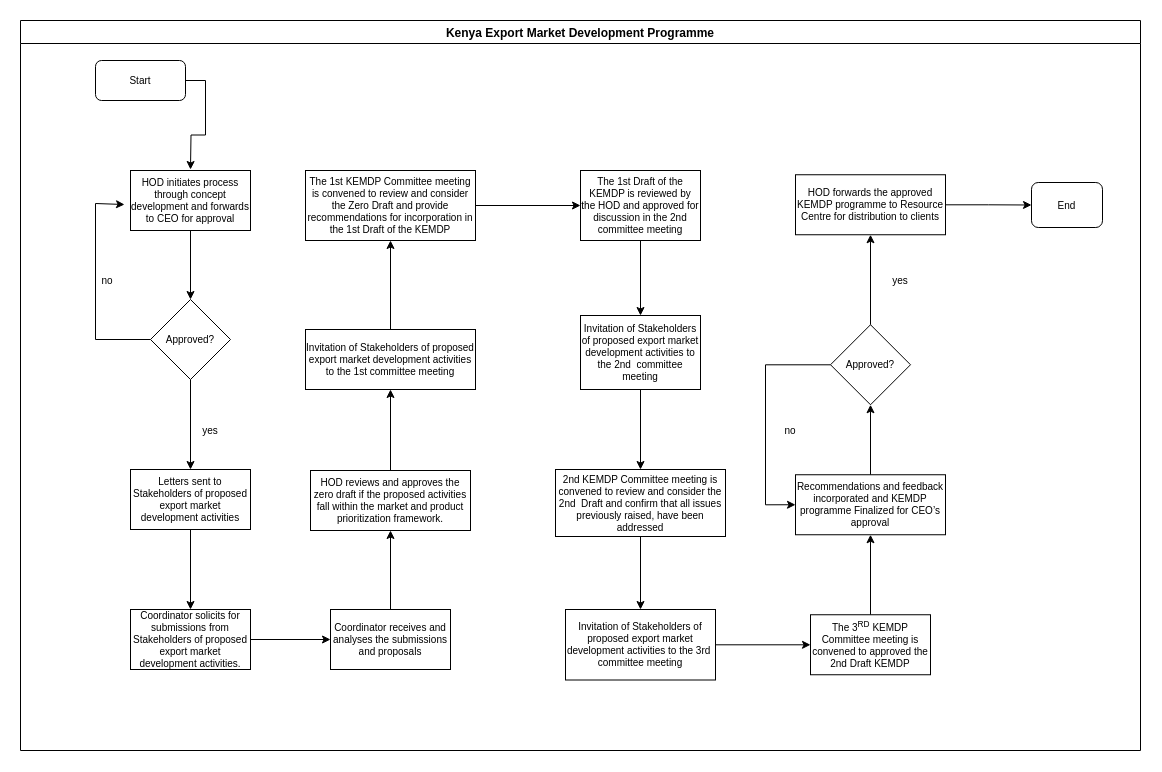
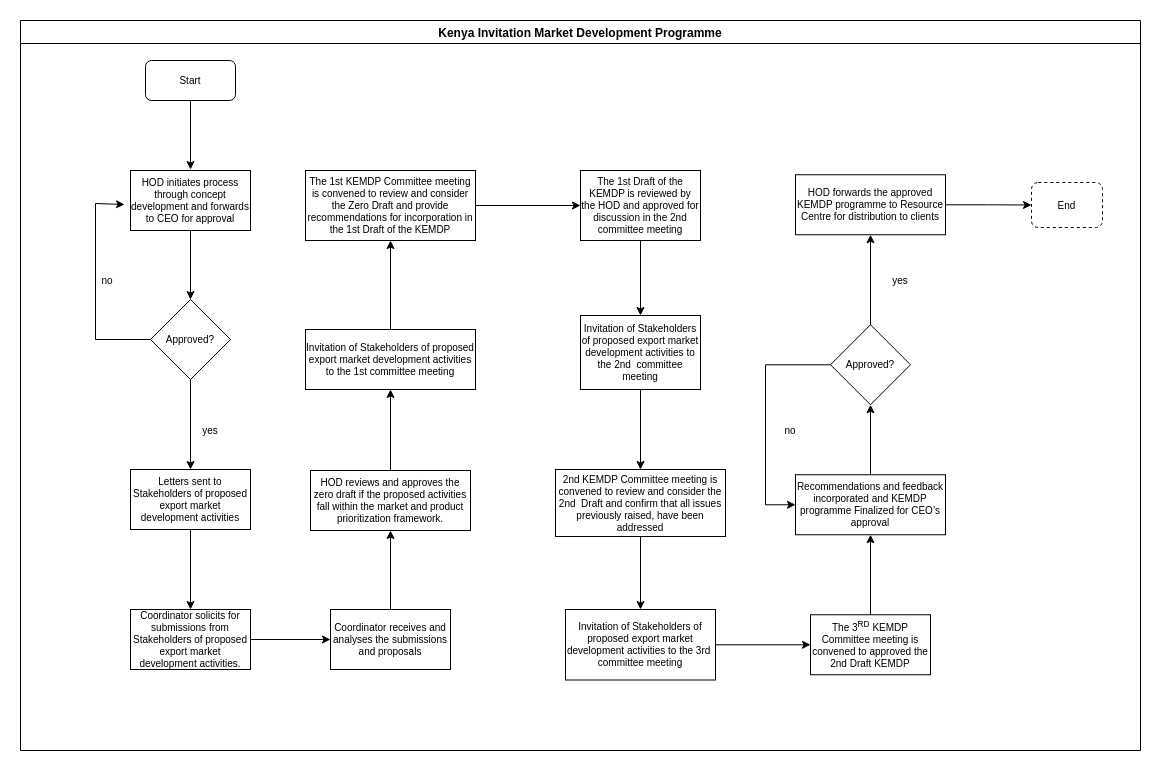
- <mxCell id="2" value="&#10;Kenya Export Market Development Programme&#10;" style="swimlane;" vertex="1" parent="1"><mxGeometry x="20" y="20" width="1120" height="730" as="geometry" /></mxCell>
+ <mxCell id="2" value="&#10;Kenya Invitation Market Development Programme&#10;" style="swimlane;" vertex="1" parent="1"><mxGeometry x="20" y="20" width="1120" height="730" as="geometry" /></mxCell>
- <mxCell id="3" value="Start" style="rounded=1;whiteSpace=wrap;html=1;fontSize=10;" vertex="1" parent="2"><mxGeometry x="75" y="40" width="90" height="40" as="geometry" /></mxCell>
+ <mxCell id="3" value="Start" style="rounded=1;whiteSpace=wrap;html=1;fontSize=10;" vertex="1" parent="2"><mxGeometry x="125" y="40" width="90" height="40" as="geometry" /></mxCell>
- <mxCell id="10" value="End" style="rounded=1;whiteSpace=wrap;html=1;fontSize=10;" vertex="1" parent="2"><mxGeometry x="1011" y="162" width="71" height="45" as="geometry" /></mxCell>
+ <mxCell id="10" value="End" style="rounded=1;whiteSpace=wrap;html=1;fontSize=10;dashed=1;" vertex="1" parent="2"><mxGeometry x="1011" y="162" width="71" height="45" as="geometry" /></mxCell>
